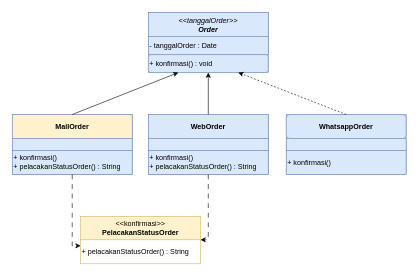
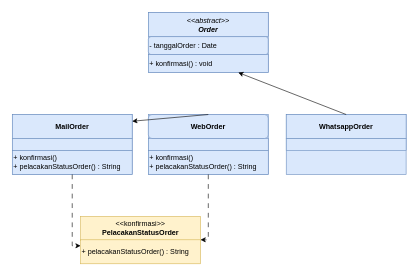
- <mxCell id="4" value="&lt;i&gt;&amp;lt;&amp;lt;tanggalOrder&amp;gt;&amp;gt;&lt;br&gt;&lt;b&gt;Order&lt;/b&gt;&lt;/i&gt;" style="rounded=0;whiteSpace=wrap;html=1;fillColor=#dae8fc;strokeColor=#6c8ebf;" parent="2" vertex="1"><mxGeometry width="200" height="40" as="geometry" /></mxCell>
+ <mxCell id="4" value="&lt;i&gt;&amp;lt;&amp;lt;abstract&amp;gt;&amp;gt;&lt;br&gt;&lt;b&gt;Order&lt;/b&gt;&lt;/i&gt;" style="rounded=0;whiteSpace=wrap;html=1;fillColor=#dae8fc;strokeColor=#6c8ebf;" parent="2" vertex="1"><mxGeometry width="200" height="40" as="geometry" /></mxCell>
- <mxCell id="3" value="- tanggalOrder : Date" style="rounded=0;whiteSpace=wrap;html=1;align=left;fillColor=#dae8fc;strokeColor=#6c8ebf;" parent="2" vertex="1"><mxGeometry y="40" width="200" height="30" as="geometry" /></mxCell>
+ <mxCell id="3" value="- tanggalOrder : Date" style="whiteSpace=wrap;html=1;align=left;fillColor=#dae8fc;strokeColor=#6c8ebf;rounded=1;" parent="2" vertex="1"><mxGeometry y="40" width="200" height="30" as="geometry" /></mxCell>
- <mxCell id="5" value="+ konfirmasi() : void" style="whiteSpace=wrap;html=1;align=left;fillColor=#dae8fc;strokeColor=#6c8ebf;rounded=1;" parent="2" vertex="1"><mxGeometry y="70" width="200" height="30" as="geometry" /></mxCell>
+ <mxCell id="5" value="+ konfirmasi() : void" style="rounded=0;whiteSpace=wrap;html=1;align=left;fillColor=#dae8fc;strokeColor=#6c8ebf;" parent="2" vertex="1"><mxGeometry y="70" width="200" height="30" as="geometry" /></mxCell>
- <mxCell id="21" style="edgeStyle=none;rounded=0;html=1;exitX=0.5;exitY=0;exitDx=0;exitDy=0;entryX=0.5;entryY=1;entryDx=0;entryDy=0;" parent="1" source="12" target="5" edge="1"><mxGeometry relative="1" as="geometry" /></mxCell>
+ <mxCell id="21" style="edgeStyle=none;rounded=0;html=1;exitX=0.5;exitY=0;exitDx=0;exitDy=0;" parent="1" source="12" target="8" edge="1"><mxGeometry relative="1" as="geometry" /></mxCell>
- <mxCell id="20" style="rounded=0;html=1;exitX=0.5;exitY=0;exitDx=0;exitDy=0;entryX=0.25;entryY=1;entryDx=0;entryDy=0;" parent="1" source="8" target="5" edge="1"><mxGeometry relative="1" as="geometry" /></mxCell>
- <mxCell id="22" style="edgeStyle=none;rounded=0;html=1;entryX=0.75;entryY=1;entryDx=0;entryDy=0;exitX=0.5;exitY=0;exitDx=0;exitDy=0;dashed=1;" parent="1" source="16" target="5" edge="1"><mxGeometry relative="1" as="geometry" /></mxCell>
+ <mxCell id="22" style="edgeStyle=none;rounded=0;html=1;entryX=0.75;entryY=1;entryDx=0;entryDy=0;exitX=0.5;exitY=0;exitDx=0;exitDy=0;" parent="1" source="16" target="5" edge="1"><mxGeometry relative="1" as="geometry" /></mxCell>
- <mxCell id="8" value="&lt;b&gt;MailOrder&lt;/b&gt;" style="rounded=0;whiteSpace=wrap;html=1;fillColor=#fff2cc;strokeColor=#6c8ebf;" parent="6" vertex="1"><mxGeometry width="200" height="40" as="geometry" /></mxCell>
+ <mxCell id="8" value="&lt;b&gt;MailOrder&lt;/b&gt;" style="rounded=0;whiteSpace=wrap;html=1;fillColor=#dae8fc;strokeColor=#6c8ebf;" parent="6" vertex="1"><mxGeometry width="200" height="40" as="geometry" /></mxCell>
- <mxCell id="12" value="&lt;b&gt;WebOrder&lt;/b&gt;" style="rounded=0;whiteSpace=wrap;html=1;fillColor=#dae8fc;strokeColor=#6c8ebf;" parent="10" vertex="1"><mxGeometry width="200" height="40" as="geometry" /></mxCell>
+ <mxCell id="12" value="&lt;b&gt;WebOrder&lt;/b&gt;" style="whiteSpace=wrap;html=1;fillColor=#dae8fc;strokeColor=#6c8ebf;rounded=1;" parent="10" vertex="1"><mxGeometry width="200" height="40" as="geometry" /></mxCell>
- <mxCell id="16" value="&lt;b&gt;WhatsappOrder&lt;/b&gt;" style="whiteSpace=wrap;html=1;fillColor=#dae8fc;strokeColor=#6c8ebf;rounded=1;" parent="14" vertex="1"><mxGeometry width="200" height="40" as="geometry" /></mxCell>
+ <mxCell id="16" value="&lt;b&gt;WhatsappOrder&lt;/b&gt;" style="rounded=0;whiteSpace=wrap;html=1;fillColor=#dae8fc;strokeColor=#6c8ebf;" parent="14" vertex="1"><mxGeometry width="200" height="40" as="geometry" /></mxCell>
- <mxCell id="17" value="+ konfirmasi()&amp;nbsp;" style="rounded=0;whiteSpace=wrap;html=1;align=left;fillColor=#dae8fc;strokeColor=#6c8ebf;" parent="14" vertex="1"><mxGeometry y="60" width="200" height="40" as="geometry" /></mxCell>
- <mxCell id="19" value="+ pelacakanStatusOrder() : String" style="rounded=0;whiteSpace=wrap;html=1;align=left;fillColor=#ffffff;strokeColor=#d6b656;" parent="1" vertex="1"><mxGeometry x="134" y="399" width="200" height="40" as="geometry" /></mxCell>
+ <mxCell id="19" value="+ pelacakanStatusOrder() : String" style="rounded=0;whiteSpace=wrap;html=1;align=left;fillColor=#fff2cc;strokeColor=#d6b656;" parent="1" vertex="1"><mxGeometry x="134" y="399" width="200" height="40" as="geometry" /></mxCell>
